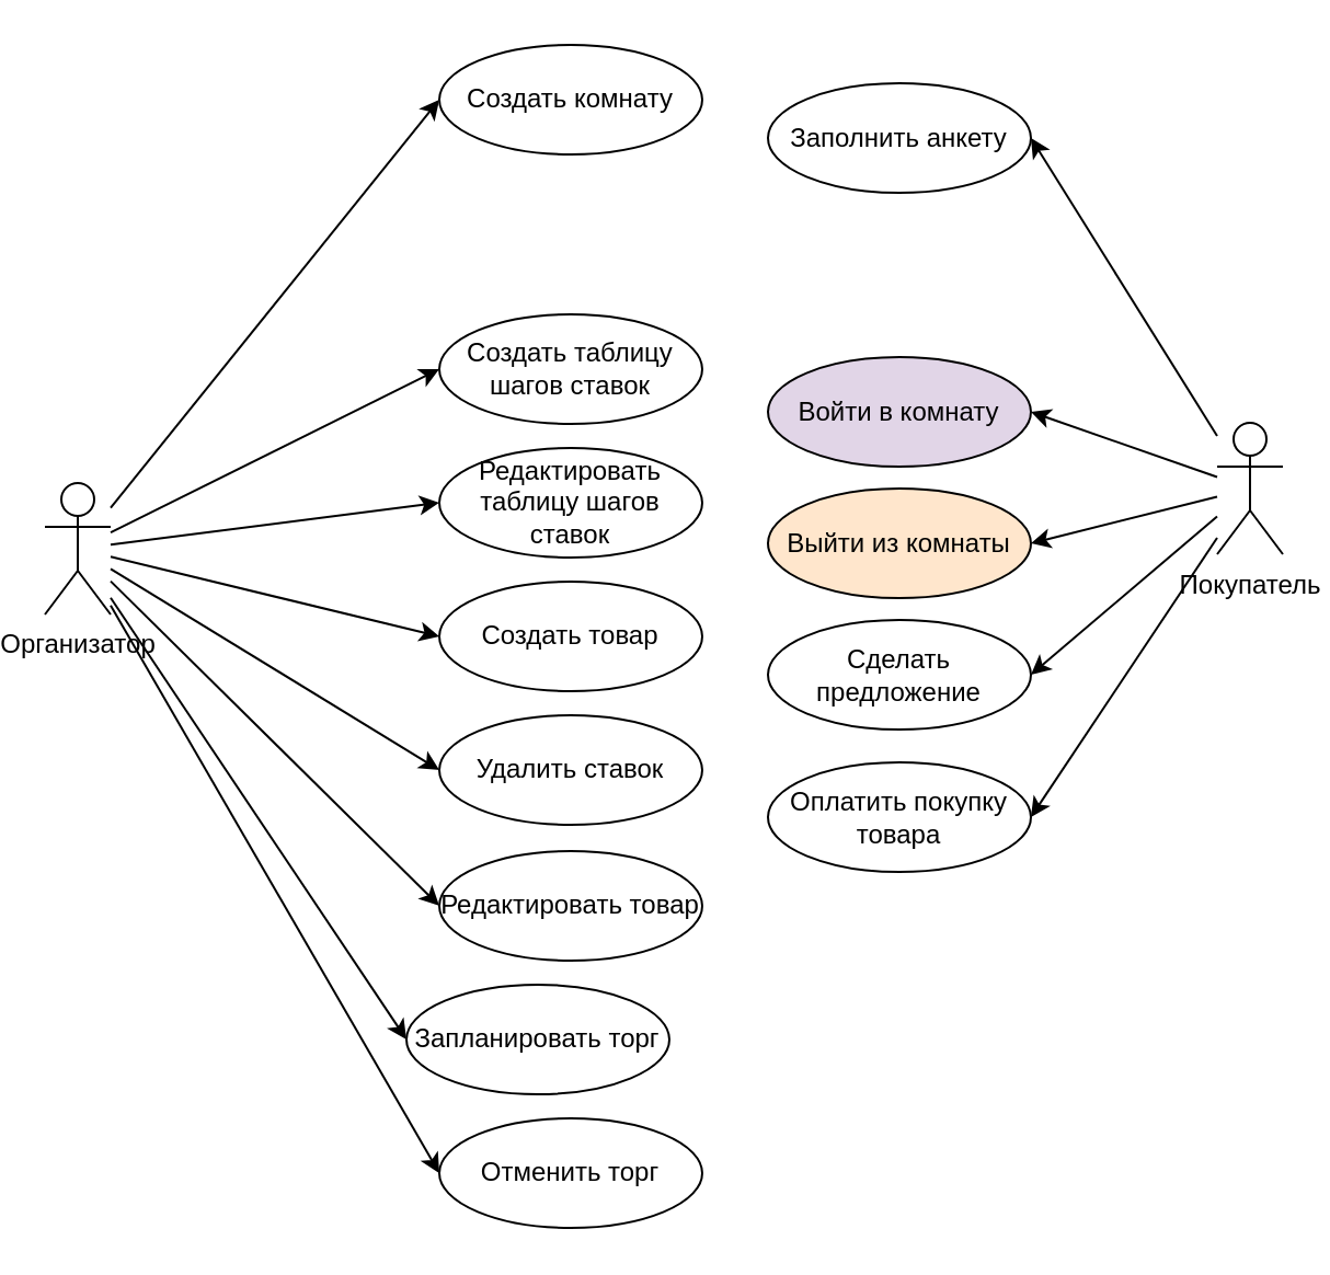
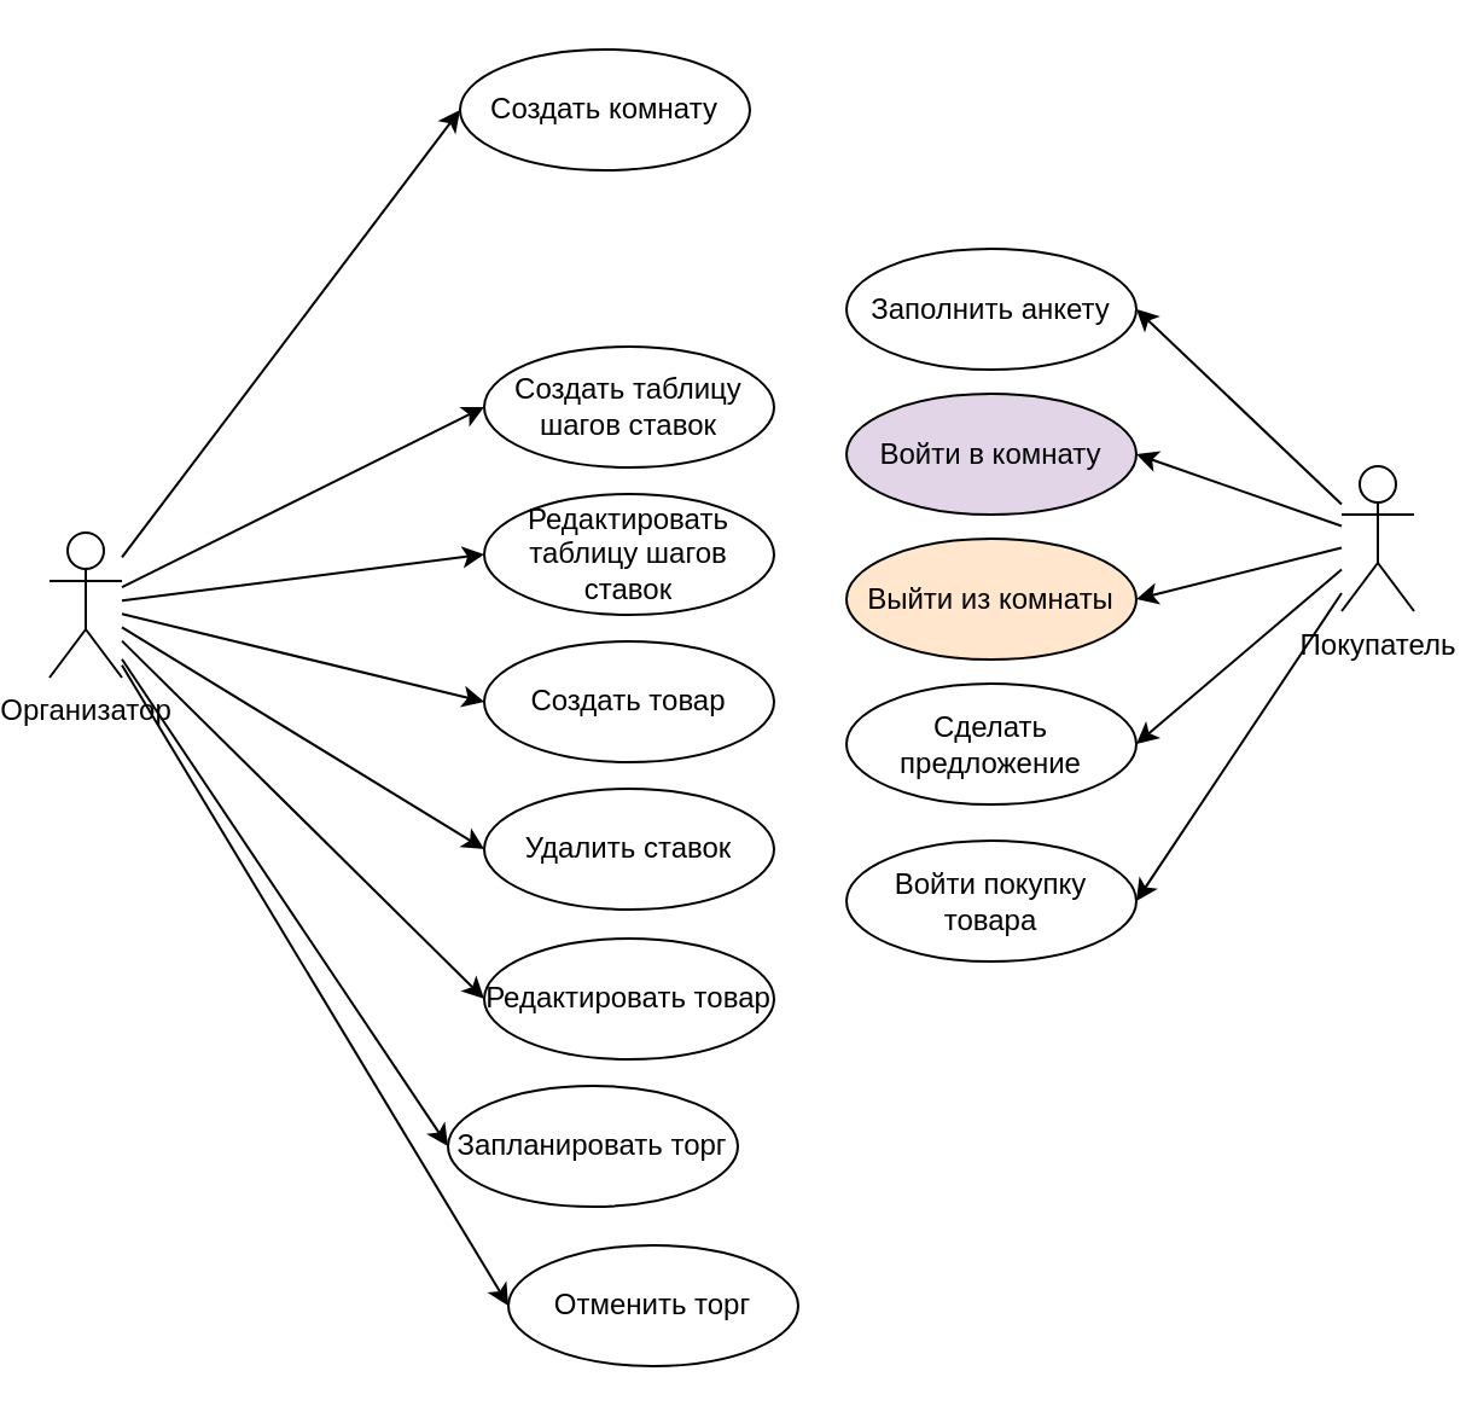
- <mxCell id="24" value="Создать комнату" style="ellipse;whiteSpace=wrap;html=1;" parent="1" vertex="1"><mxGeometry x="200" y="20" width="120" height="50" as="geometry" /></mxCell>
+ <mxCell id="24" value="Создать комнату" style="ellipse;whiteSpace=wrap;html=1;" parent="1" vertex="1"><mxGeometry x="190" y="20" width="120" height="50" as="geometry" /></mxCell>
- <mxCell id="26" value="Заполнить анкету" style="ellipse;whiteSpace=wrap;html=1;" parent="1" vertex="1"><mxGeometry x="350" y="37.5" width="120" height="50" as="geometry" /></mxCell>
+ <mxCell id="26" value="Заполнить анкету" style="ellipse;whiteSpace=wrap;html=1;" parent="1" vertex="1"><mxGeometry x="350" y="102.5" width="120" height="50" as="geometry" /></mxCell>
- <mxCell id="28" value="Оплатить покупку товара" style="ellipse;whiteSpace=wrap;html=1;" parent="1" vertex="1"><mxGeometry x="350" y="347.5" width="120" height="50" as="geometry" /></mxCell>
+ <mxCell id="28" value="Войти покупку товара" style="ellipse;whiteSpace=wrap;html=1;" parent="1" vertex="1"><mxGeometry x="350" y="347.5" width="120" height="50" as="geometry" /></mxCell>
- <mxCell id="17" value="Отменить торг" style="ellipse;whiteSpace=wrap;html=1;" parent="1" vertex="1"><mxGeometry x="200" y="510" width="120" height="50" as="geometry" /></mxCell>
+ <mxCell id="17" value="Отменить торг" style="ellipse;whiteSpace=wrap;html=1;" parent="1" vertex="1"><mxGeometry x="210" y="515" width="120" height="50" as="geometry" /></mxCell>
